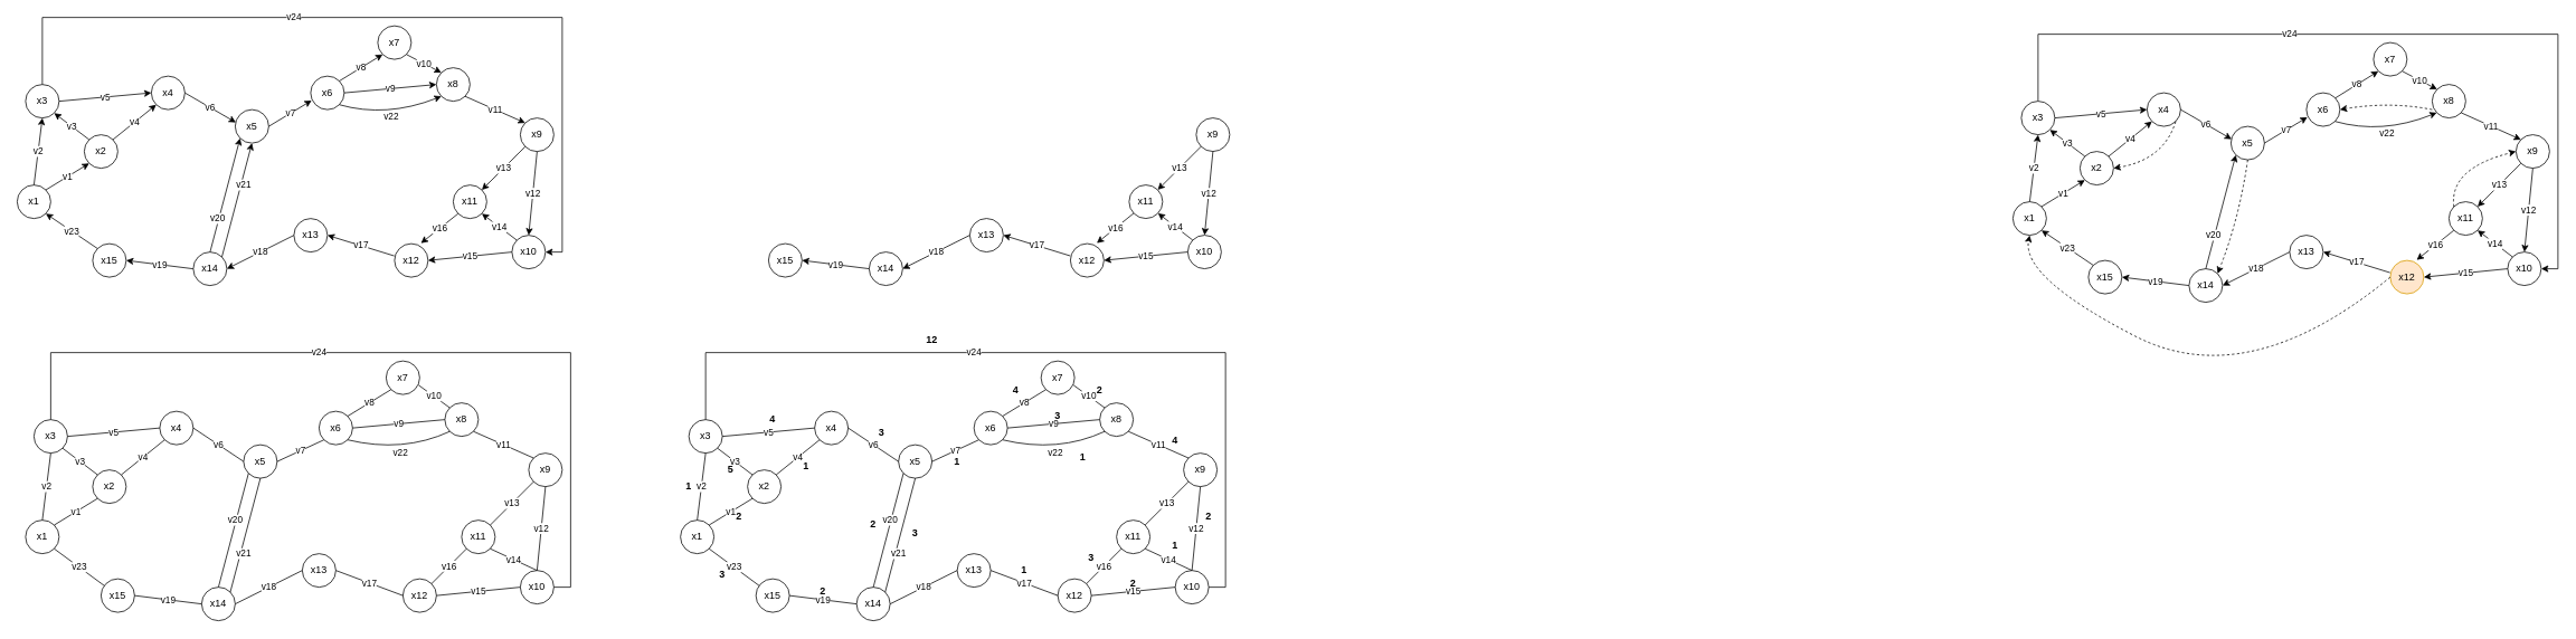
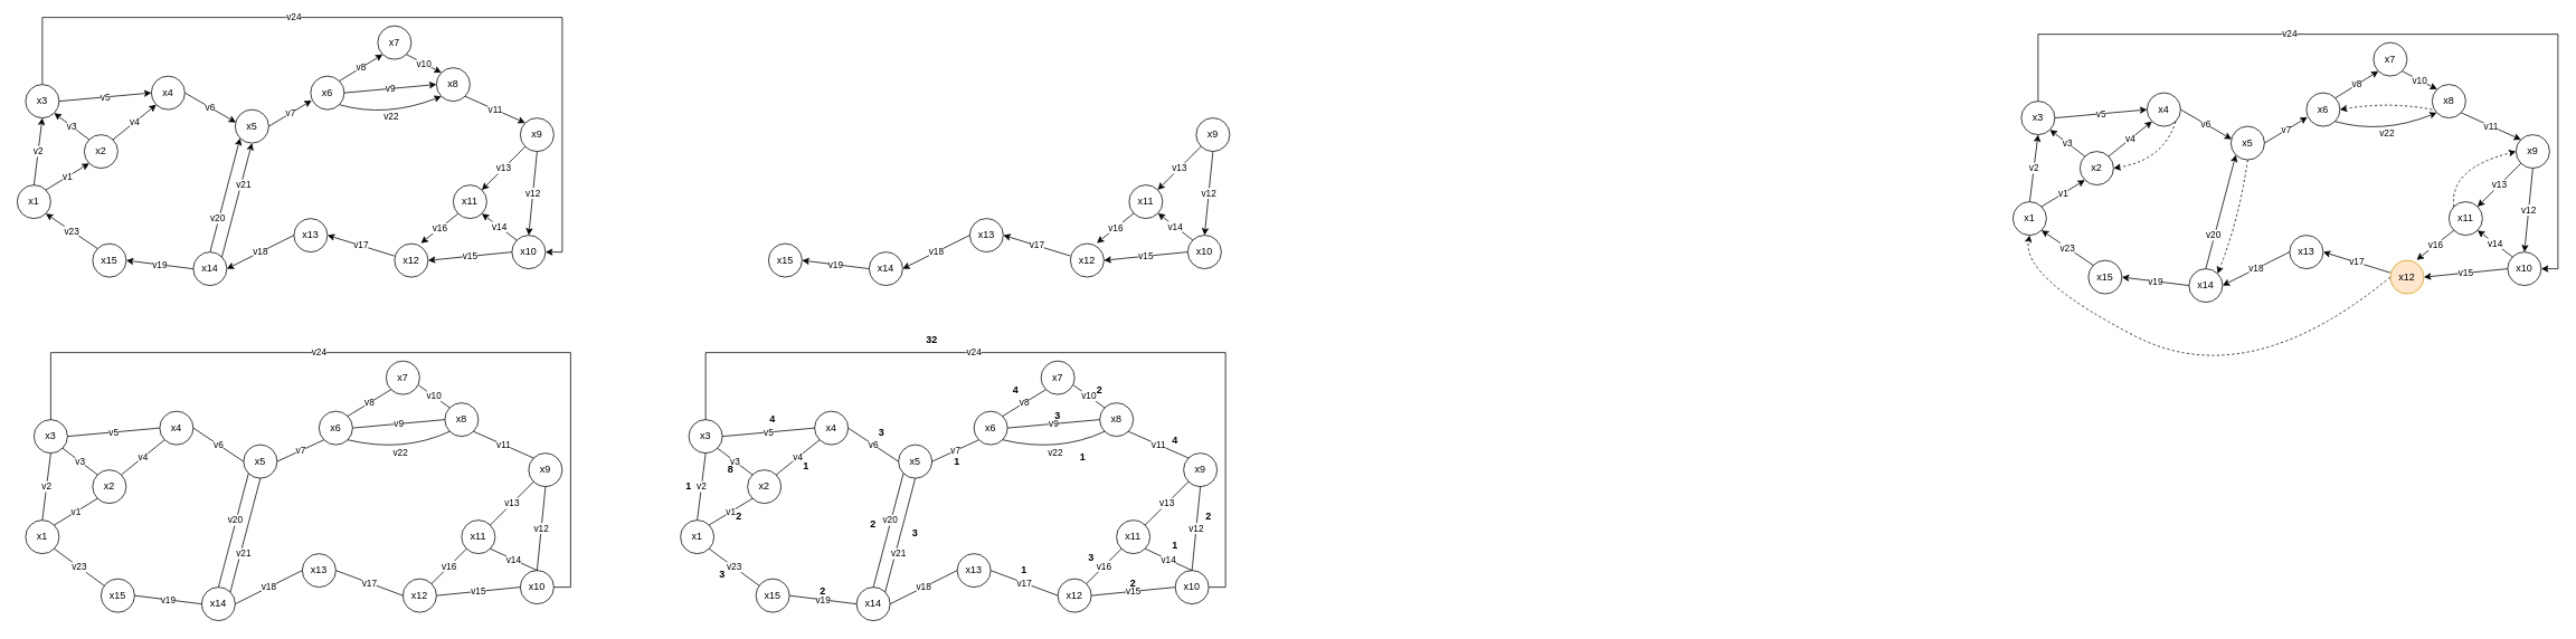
- <mxCell id="119" value="12" style="text;html=1;align=center;verticalAlign=middle;whiteSpace=wrap;rounded=0;fontStyle=1" parent="1" vertex="1"><mxGeometry x="1081" y="390" width="60" height="30" as="geometry" /></mxCell>
+ <mxCell id="119" value="32" style="text;html=1;align=center;verticalAlign=middle;whiteSpace=wrap;rounded=0;fontStyle=1" parent="1" vertex="1"><mxGeometry x="1081" y="390" width="60" height="30" as="geometry" /></mxCell>
- <mxCell id="123" value="5" style="text;html=1;align=center;verticalAlign=middle;whiteSpace=wrap;rounded=0;fontStyle=1" parent="1" vertex="1"><mxGeometry x="841" y="545" width="60" height="30" as="geometry" /></mxCell>
+ <mxCell id="123" value="8" style="text;html=1;align=center;verticalAlign=middle;whiteSpace=wrap;rounded=0;fontStyle=1" parent="1" vertex="1"><mxGeometry x="841" y="545" width="60" height="30" as="geometry" /></mxCell>
